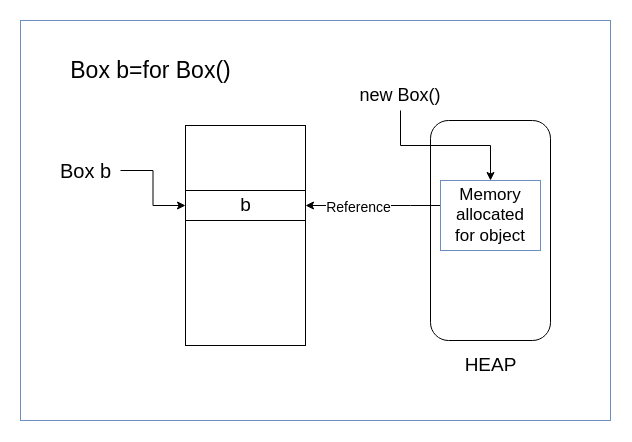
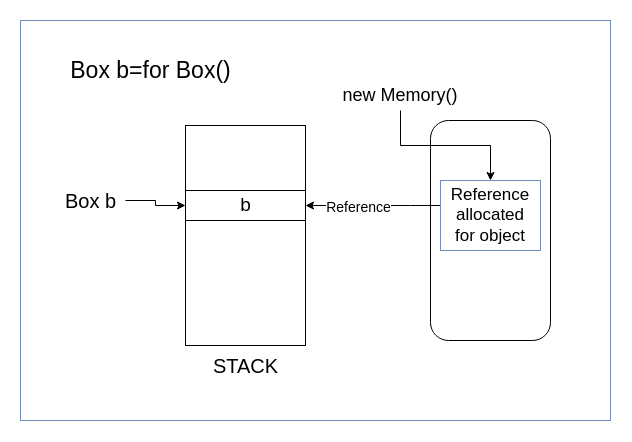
- <mxCell id="10" value="new Box()" style="text;html=1;align=center;verticalAlign=middle;whiteSpace=wrap;rounded=0;fontSize=18;" vertex="1" parent="2"><mxGeometry x="255" y="30" width="190" height="30" as="geometry" /></mxCell>
+ <mxCell id="10" value="new Memory()" style="text;html=1;align=center;verticalAlign=middle;whiteSpace=wrap;rounded=0;fontSize=18;" vertex="1" parent="2"><mxGeometry x="255" y="30" width="190" height="30" as="geometry" /></mxCell>
- <mxCell id="14" value="Box b" style="text;html=1;align=center;verticalAlign=middle;resizable=0;points=[];autosize=1;strokeColor=none;fillColor=none;fontSize=20;" vertex="1" parent="2"><mxGeometry y="100" width="70" height="40" as="geometry" /></mxCell>
+ <mxCell id="14" value="Box b" style="text;html=1;align=center;verticalAlign=middle;resizable=0;points=[];autosize=1;strokeColor=none;fillColor=none;fontSize=20;" vertex="1" parent="2"><mxGeometry x="5" y="130" width="70" height="40" as="geometry" /></mxCell>
- <mxCell id="5" value="Memory allocated for object" style="text;strokeColor=none;align=center;fillColor=none;html=1;verticalAlign=middle;whiteSpace=wrap;rounded=0;fontSize=17;" vertex="1" parent="2"><mxGeometry x="400" y="130" width="80" height="70" as="geometry" /></mxCell>
+ <mxCell id="5" value="Reference allocated for object" style="text;strokeColor=none;align=center;fillColor=none;html=1;verticalAlign=middle;whiteSpace=wrap;rounded=0;fontSize=17;" vertex="1" parent="2"><mxGeometry x="400" y="130" width="80" height="70" as="geometry" /></mxCell>
+ <mxCell id="12" value="STACK" style="text;html=1;align=center;verticalAlign=middle;resizable=0;points=[];autosize=1;strokeColor=none;fillColor=none;fontSize=20;" vertex="1" parent="2"><mxGeometry x="150" y="295" width="90" height="40" as="geometry" /></mxCell>
- <mxCell id="11" value="HEAP" style="text;html=1;align=center;verticalAlign=middle;resizable=0;points=[];autosize=1;strokeColor=none;fillColor=none;fontSize=19;" vertex="1" parent="2"><mxGeometry x="400" y="295" width="80" height="40" as="geometry" /></mxCell>
